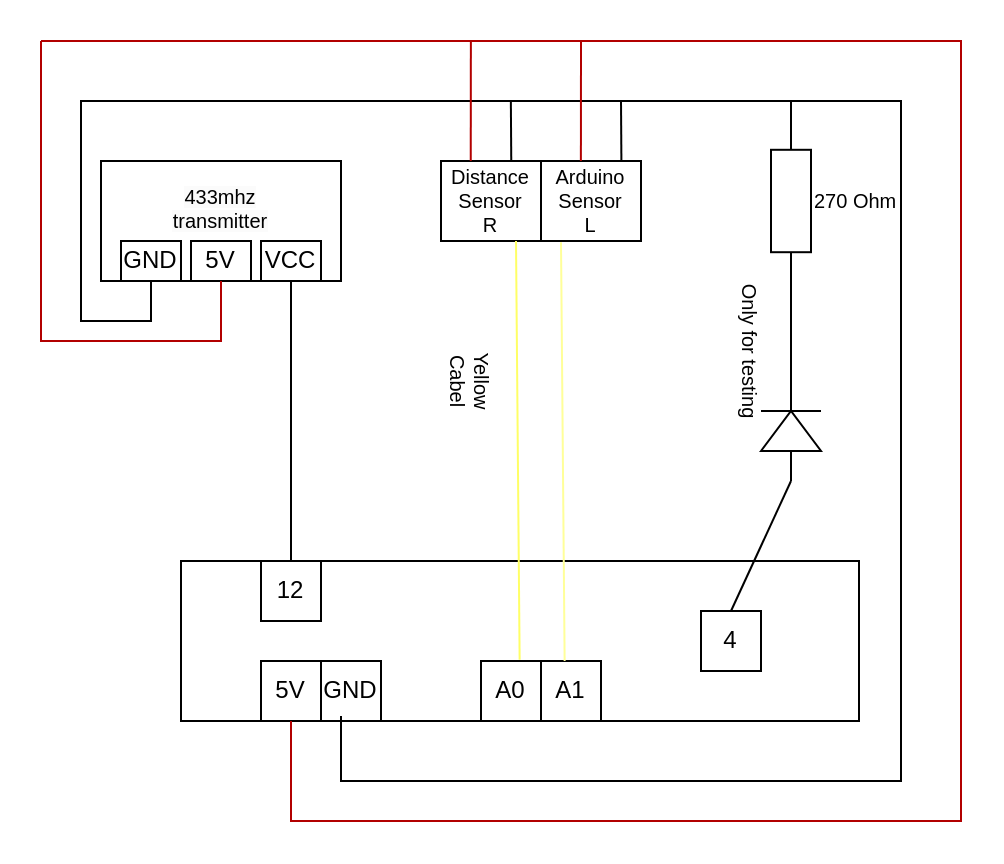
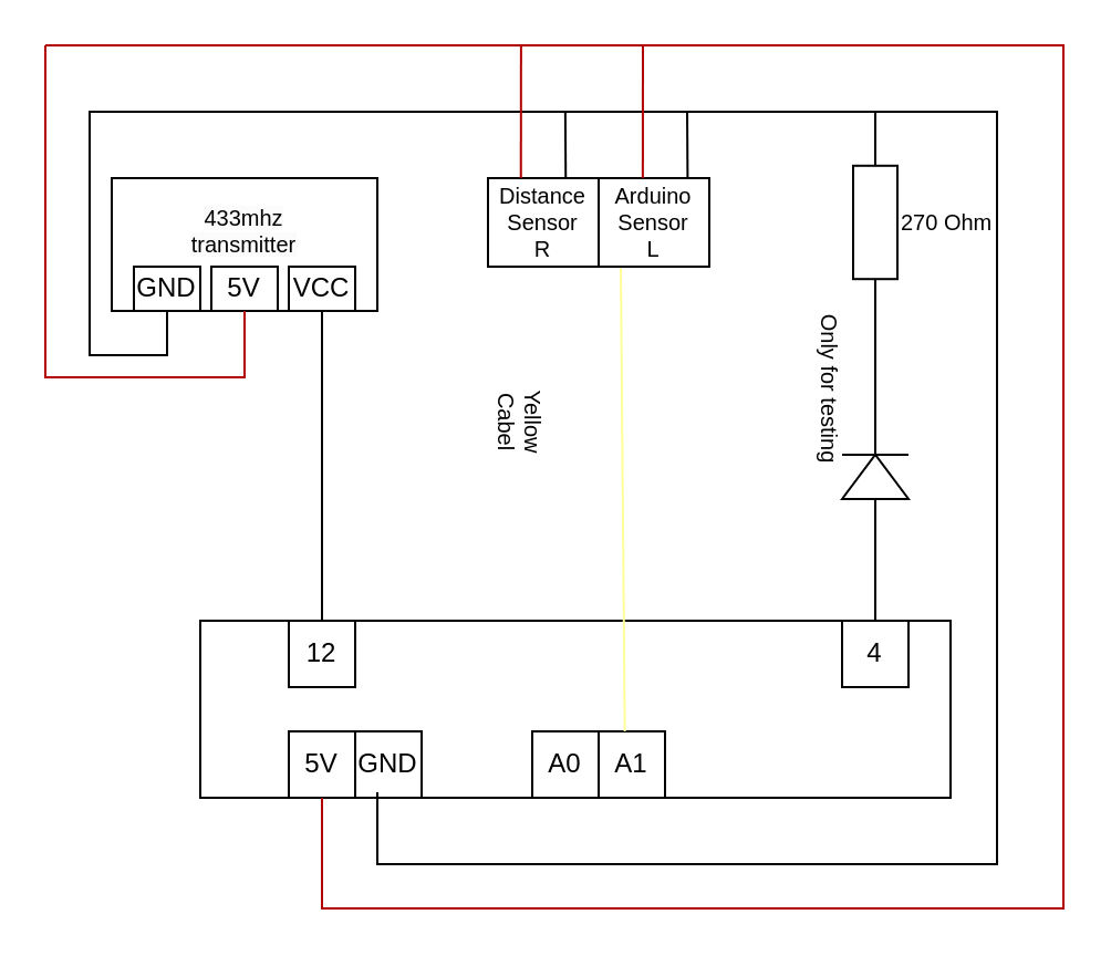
- <mxCell id="22" value="" style="endArrow=none;html=1;rounded=0;strokeColor=#FFFF66;fontSize=10;fontColor=#000000;entryX=0.75;entryY=1;entryDx=0;entryDy=0;exitX=0.644;exitY=-0.022;exitDx=0;exitDy=0;exitPerimeter=0;fillColor=#ffff88;" edge="1" parent="1" source="6" target="16"><mxGeometry width="50" height="50" relative="1" as="geometry"><mxPoint x="230" y="270" as="sourcePoint" /><mxPoint x="280" y="220" as="targetPoint" /></mxGeometry></mxCell>
- <mxCell id="10" value="4" style="rounded=0;whiteSpace=wrap;html=1;fillColor=none;" vertex="1" parent="1"><mxGeometry x="350" y="305" width="30" height="30" as="geometry" /></mxCell>
+ <mxCell id="10" value="4" style="rounded=0;whiteSpace=wrap;html=1;fillColor=none;" vertex="1" parent="1"><mxGeometry x="380" y="280" width="30" height="30" as="geometry" /></mxCell>
